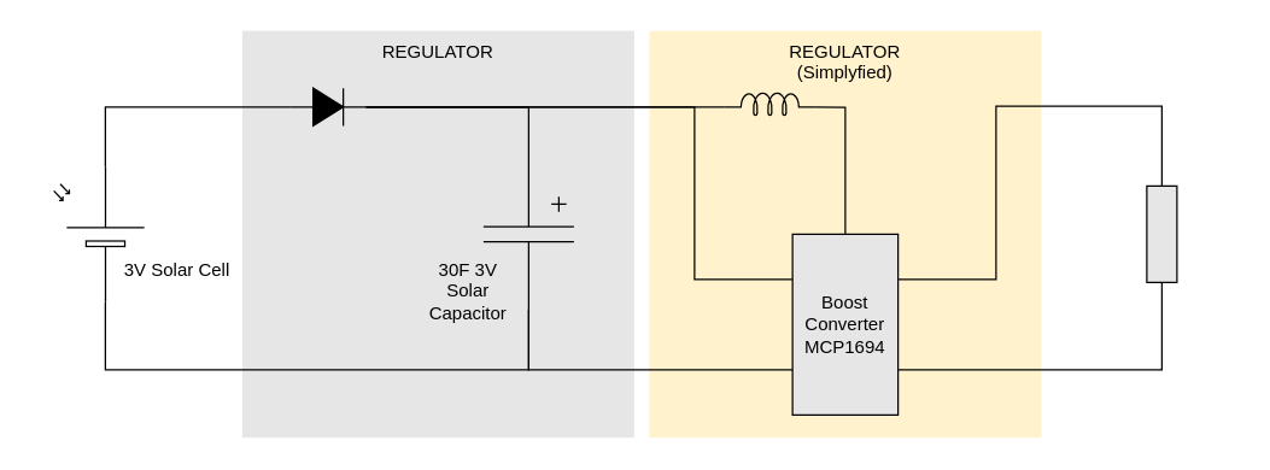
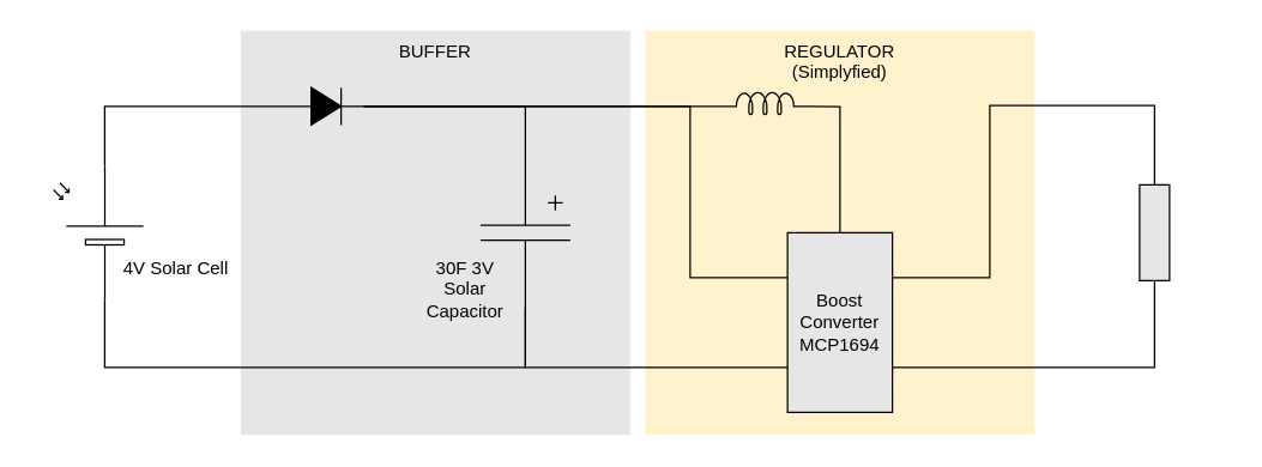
- <mxCell id="3" value="REGULATOR" style="rounded=0;whiteSpace=wrap;html=1;fillColor=#E6E6E6;horizontal=1;verticalAlign=top;strokeColor=none;" parent="1" vertex="1"><mxGeometry x="160" y="20" width="260" height="270" as="geometry" /></mxCell>
+ <mxCell id="3" value="BUFFER" style="rounded=0;whiteSpace=wrap;html=1;fillColor=#E6E6E6;horizontal=1;verticalAlign=top;strokeColor=none;" parent="1" vertex="1"><mxGeometry x="160" y="20" width="260" height="270" as="geometry" /></mxCell>
- <mxCell id="20" value="&lt;meta charset=&quot;utf-8&quot;&gt;&lt;span style=&quot;color: rgb(0, 0, 0); font-family: helvetica; font-size: 12px; font-style: normal; font-weight: 400; letter-spacing: normal; text-align: center; text-indent: 0px; text-transform: none; word-spacing: 0px; background-color: rgb(255, 255, 255); display: inline; float: none;&quot;&gt;3V Solar Cell&lt;/span&gt;" style="text;whiteSpace=wrap;html=1;" parent="1" vertex="1"><mxGeometry x="80" y="165" width="100" height="30" as="geometry" /></mxCell>
+ <mxCell id="20" value="&lt;meta charset=&quot;utf-8&quot;&gt;&lt;span style=&quot;color: rgb(0, 0, 0); font-family: helvetica; font-size: 12px; font-style: normal; font-weight: 400; letter-spacing: normal; text-align: center; text-indent: 0px; text-transform: none; word-spacing: 0px; background-color: rgb(255, 255, 255); display: inline; float: none;&quot;&gt;4V Solar Cell&lt;/span&gt;" style="text;whiteSpace=wrap;html=1;" parent="1" vertex="1"><mxGeometry x="80" y="165" width="100" height="30" as="geometry" /></mxCell>
